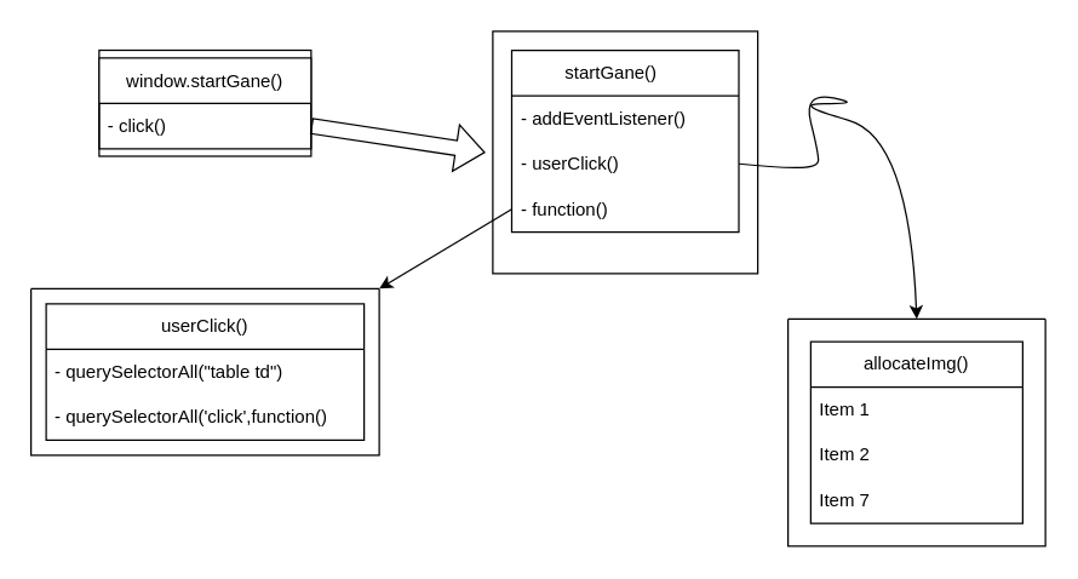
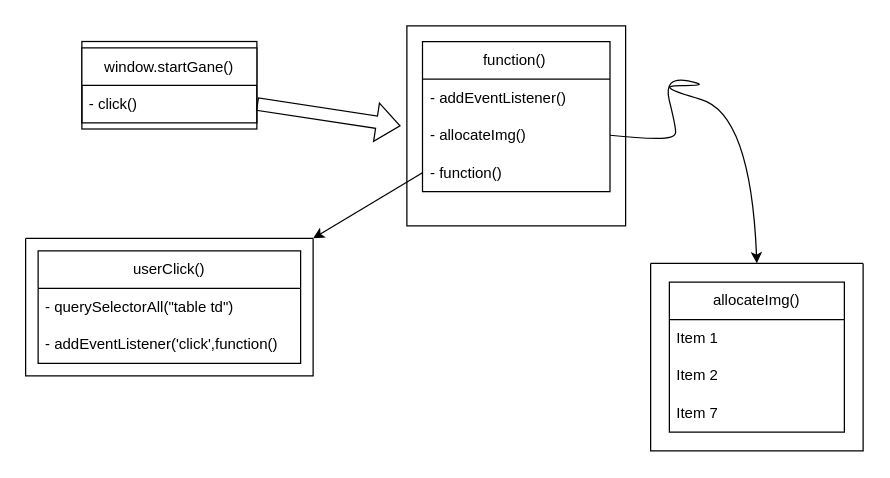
- <mxCell id="5" value="startGane()&lt;span style=&quot;white-space: pre;&quot;&gt;&#09;&lt;/span&gt;" style="swimlane;fontStyle=0;childLayout=stackLayout;horizontal=1;startSize=30;horizontalStack=0;resizeParent=1;resizeParentMax=0;resizeLast=0;collapsible=1;marginBottom=0;whiteSpace=wrap;html=1;" vertex="1" parent="1"><mxGeometry x="337.5" y="32.5" width="150" height="120" as="geometry" /></mxCell>
+ <mxCell id="5" value="function()&lt;span style=&quot;white-space: pre;&quot;&gt;&#09;&lt;/span&gt;" style="swimlane;fontStyle=0;childLayout=stackLayout;horizontal=1;startSize=30;horizontalStack=0;resizeParent=1;resizeParentMax=0;resizeLast=0;collapsible=1;marginBottom=0;whiteSpace=wrap;html=1;" vertex="1" parent="1"><mxGeometry x="337.5" y="32.5" width="150" height="120" as="geometry" /></mxCell>
- <mxCell id="7" value="- userClick()" style="text;strokeColor=none;fillColor=none;align=left;verticalAlign=middle;spacingLeft=4;spacingRight=4;overflow=hidden;points=[[0,0.5],[1,0.5]];portConstraint=eastwest;rotatable=0;whiteSpace=wrap;html=1;" vertex="1" parent="5"><mxGeometry y="60" width="150" height="30" as="geometry" /></mxCell>
+ <mxCell id="7" value="- allocateImg()" style="text;strokeColor=none;fillColor=none;align=left;verticalAlign=middle;spacingLeft=4;spacingRight=4;overflow=hidden;points=[[0,0.5],[1,0.5]];portConstraint=eastwest;rotatable=0;whiteSpace=wrap;html=1;" vertex="1" parent="5"><mxGeometry y="60" width="150" height="30" as="geometry" /></mxCell>
- <mxCell id="13" value="- querySelectorAll('click',function()" style="text;strokeColor=none;fillColor=none;align=left;verticalAlign=middle;spacingLeft=4;spacingRight=4;overflow=hidden;points=[[0,0.5],[1,0.5]];portConstraint=eastwest;rotatable=0;whiteSpace=wrap;html=1;" vertex="1" parent="11"><mxGeometry y="60" width="210" height="30" as="geometry" /></mxCell>
+ <mxCell id="13" value="- addEventListener('click',function()" style="text;strokeColor=none;fillColor=none;align=left;verticalAlign=middle;spacingLeft=4;spacingRight=4;overflow=hidden;points=[[0,0.5],[1,0.5]];portConstraint=eastwest;rotatable=0;whiteSpace=wrap;html=1;" vertex="1" parent="11"><mxGeometry y="60" width="210" height="30" as="geometry" /></mxCell>
